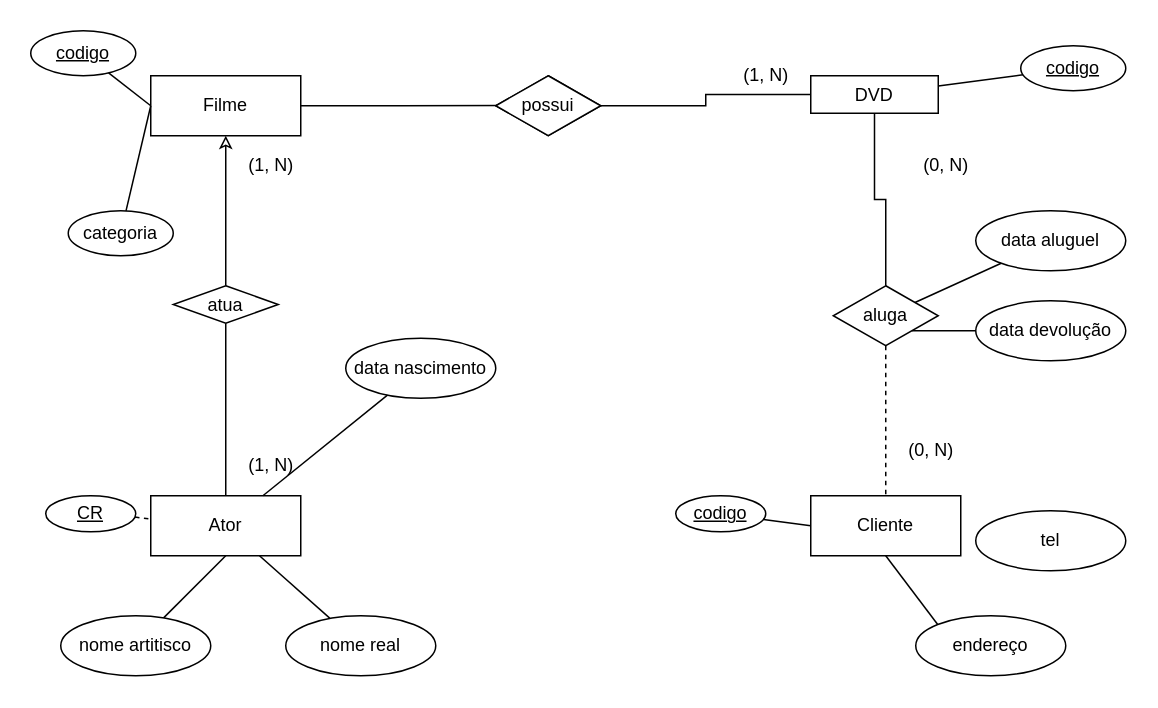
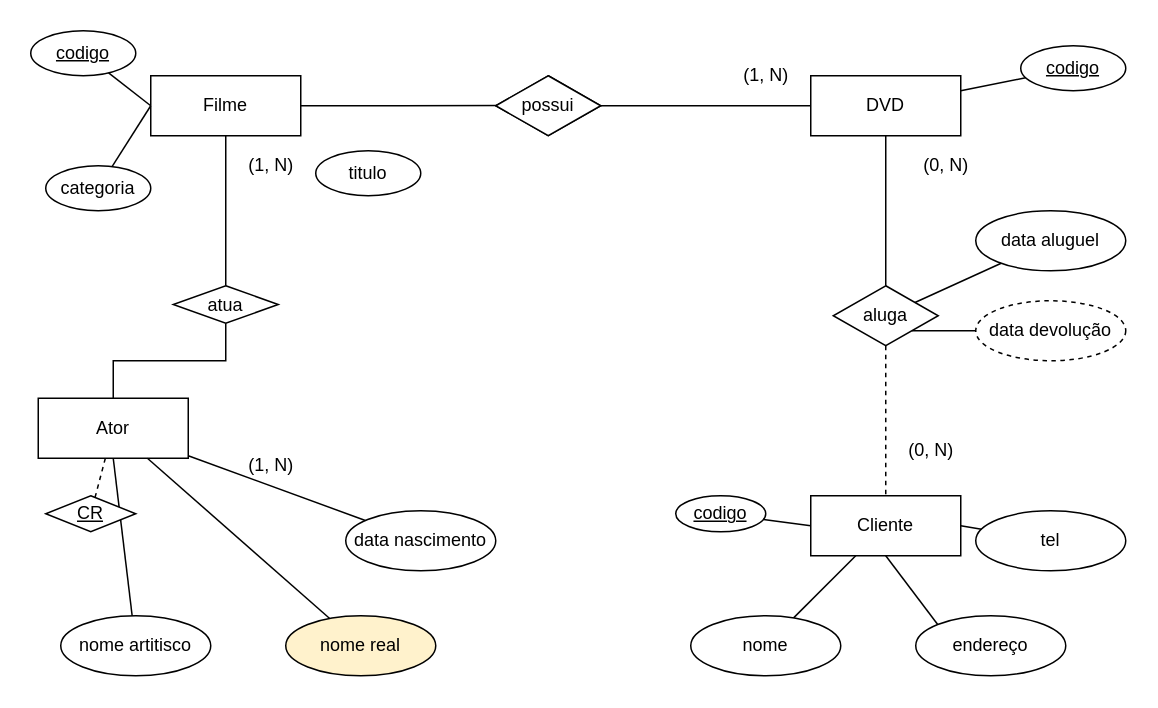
- <mxCell id="4" value="DVD" style="whiteSpace=wrap;html=1;align=center;" vertex="1" parent="1"><mxGeometry x="540" y="50" width="85" height="25" as="geometry" /></mxCell>
+ <mxCell id="4" value="DVD" style="whiteSpace=wrap;html=1;align=center;" vertex="1" parent="1"><mxGeometry x="540" y="50" width="100" height="40" as="geometry" /></mxCell>
- <mxCell id="7" style="edgeStyle=orthogonalEdgeStyle;rounded=0;orthogonalLoop=1;jettySize=auto;html=1;endArrow=classic;endFill=0;" edge="1" parent="1" source="9" target="6"><mxGeometry relative="1" as="geometry" /></mxCell>
+ <mxCell id="7" style="edgeStyle=orthogonalEdgeStyle;rounded=0;orthogonalLoop=1;jettySize=auto;html=1;endArrow=none;endFill=0;" edge="1" parent="1" source="9" target="6"><mxGeometry relative="1" as="geometry" /></mxCell>
+ <mxCell id="29" value="titulo" style="ellipse;whiteSpace=wrap;html=1;align=center;" vertex="1" parent="1"><mxGeometry x="210" y="100" width="70" height="30" as="geometry" /></mxCell>
- <mxCell id="30" value="categoria" style="ellipse;whiteSpace=wrap;html=1;align=center;" vertex="1" parent="1"><mxGeometry x="45" y="140" width="70" height="30" as="geometry" /></mxCell>
+ <mxCell id="30" value="categoria" style="ellipse;whiteSpace=wrap;html=1;align=center;" vertex="1" parent="1"><mxGeometry x="30" y="110" width="70" height="30" as="geometry" /></mxCell>
- <mxCell id="45" value="data devolução" style="ellipse;whiteSpace=wrap;html=1;align=center;" vertex="1" parent="1"><mxGeometry x="650" y="200" width="100" height="40" as="geometry" /></mxCell>
+ <mxCell id="45" value="data devolução" style="ellipse;whiteSpace=wrap;html=1;align=center;dashed=1;" vertex="1" parent="1"><mxGeometry x="650" y="200" width="100" height="40" as="geometry" /></mxCell>
- <mxCell id="23" value="data nascimento" style="ellipse;whiteSpace=wrap;html=1;align=center;" vertex="1" parent="1"><mxGeometry x="230" y="225" width="100" height="40" as="geometry" /></mxCell>
+ <mxCell id="23" value="data nascimento" style="ellipse;whiteSpace=wrap;html=1;align=center;" vertex="1" parent="1"><mxGeometry x="230" y="340" width="100" height="40" as="geometry" /></mxCell>
- <mxCell id="27" value="CR" style="ellipse;whiteSpace=wrap;html=1;align=center;fontStyle=4" vertex="1" parent="1"><mxGeometry x="30" y="330" width="60" height="24" as="geometry" /></mxCell>
+ <mxCell id="27" value="CR" style="rhombus;whiteSpace=wrap;html=1;align=center;fontStyle=4;" vertex="1" parent="1"><mxGeometry x="30" y="330" width="60" height="24" as="geometry" /></mxCell>
- <mxCell id="3" value="Ator" style="whiteSpace=wrap;html=1;align=center;" vertex="1" parent="1"><mxGeometry x="100" y="330" width="100" height="40" as="geometry" /></mxCell>
+ <mxCell id="3" value="Ator" style="whiteSpace=wrap;html=1;align=center;" vertex="1" parent="1"><mxGeometry x="25" y="265" width="100" height="40" as="geometry" /></mxCell>
+ <mxCell id="42" value="" style="endArrow=none;html=1;rounded=0;exitX=1;exitY=0.5;exitDx=0;exitDy=0;" edge="1" parent="1" source="2" target="38"><mxGeometry relative="1" as="geometry"><mxPoint x="580" y="380" as="sourcePoint" /><mxPoint x="538.57" y="421.43" as="targetPoint" /></mxGeometry></mxCell>
+ <mxCell id="40" value="" style="endArrow=none;html=1;rounded=0;" edge="1" parent="1" source="2" target="36"><mxGeometry relative="1" as="geometry"><mxPoint x="172.5" y="370" as="sourcePoint" /><mxPoint x="219.482" y="411.762" as="targetPoint" /></mxGeometry></mxCell>
- <mxCell id="22" value="nome real" style="ellipse;whiteSpace=wrap;html=1;align=center;" vertex="1" parent="1"><mxGeometry x="190" y="410" width="100" height="40" as="geometry" /></mxCell>
+ <mxCell id="22" value="nome real" style="ellipse;whiteSpace=wrap;html=1;align=center;fillColor=#fff2cc;" vertex="1" parent="1"><mxGeometry x="190" y="410" width="100" height="40" as="geometry" /></mxCell>
+ <mxCell id="36" value="nome" style="ellipse;whiteSpace=wrap;html=1;align=center;" vertex="1" parent="1"><mxGeometry x="460" y="410" width="100" height="40" as="geometry" /></mxCell>
